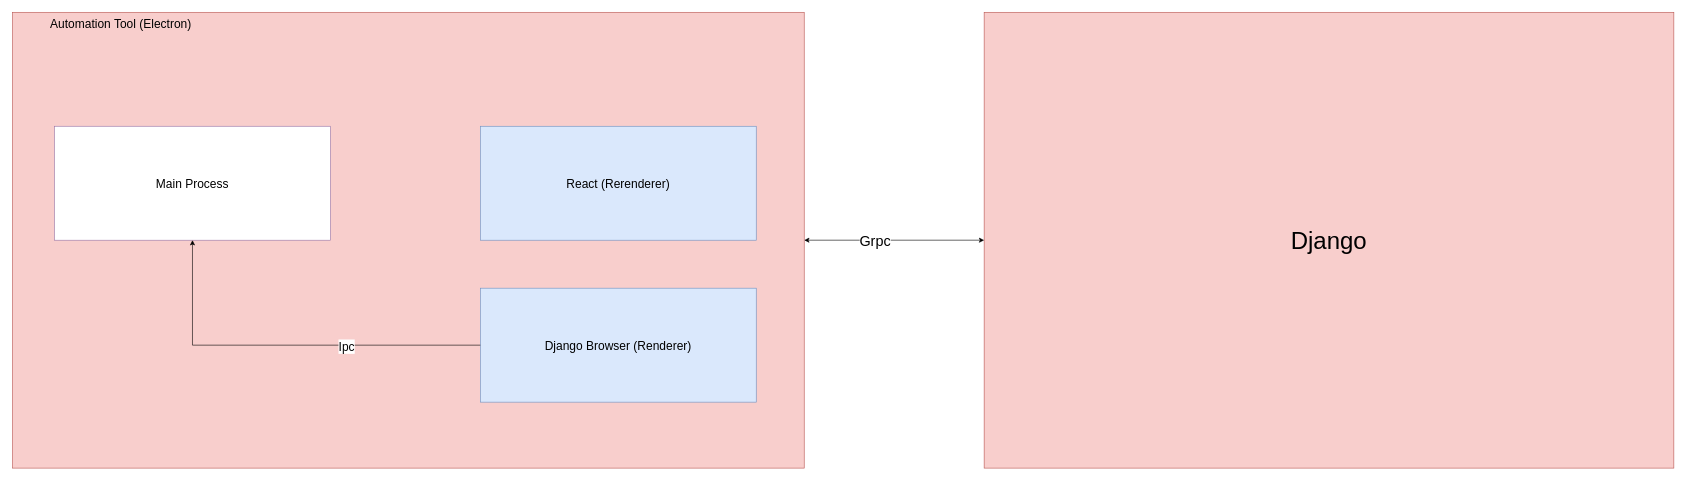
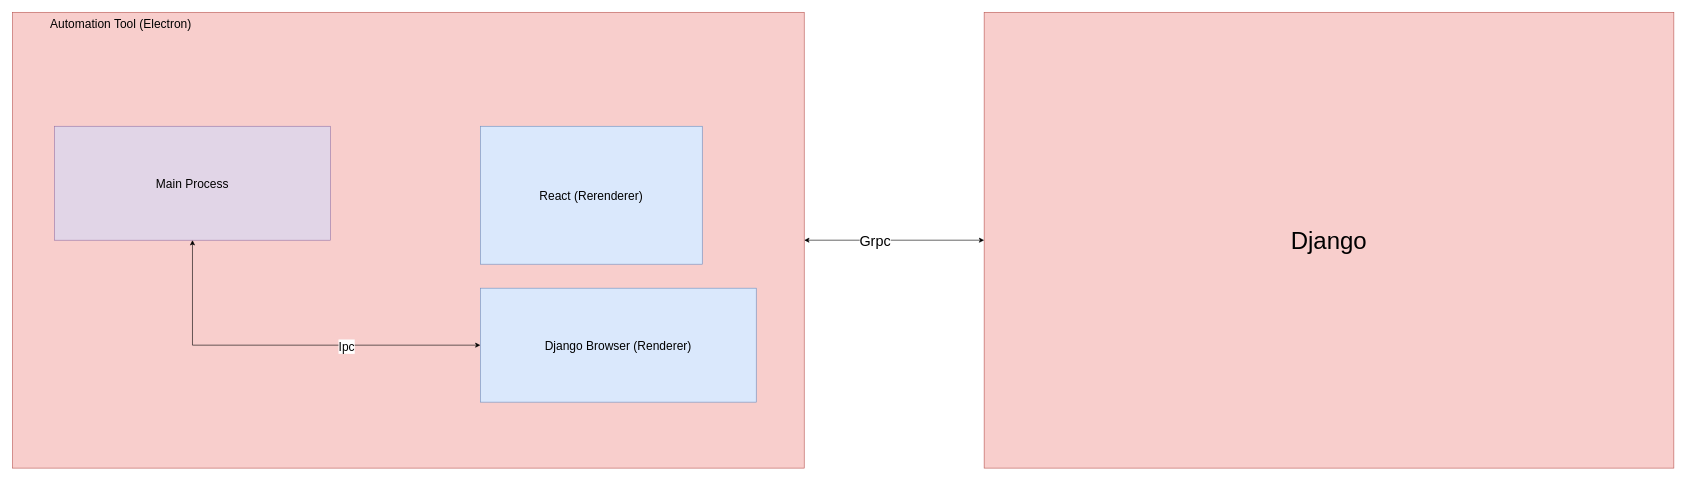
- <mxCell id="3" value="&lt;font style=&quot;font-size: 20px;&quot;&gt;Main Process&lt;/font&gt;" style="rounded=0;whiteSpace=wrap;html=1;fillColor=#ffffff;strokeColor=#9673a6;" vertex="1" parent="1"><mxGeometry x="90" y="210" width="460" height="190" as="geometry" /></mxCell>
+ <mxCell id="3" value="&lt;font style=&quot;font-size: 20px;&quot;&gt;Main Process&lt;/font&gt;" style="rounded=0;whiteSpace=wrap;html=1;fillColor=#e1d5e7;strokeColor=#9673a6;" vertex="1" parent="1"><mxGeometry x="90" y="210" width="460" height="190" as="geometry" /></mxCell>
- <mxCell id="4" value="&lt;font style=&quot;font-size: 20px;&quot;&gt;React (Rerenderer)&lt;/font&gt;" style="rounded=0;whiteSpace=wrap;html=1;fillColor=#dae8fc;strokeColor=#6c8ebf;" vertex="1" parent="1"><mxGeometry x="800" y="210" width="460" height="190" as="geometry" /></mxCell>
+ <mxCell id="4" value="&lt;font style=&quot;font-size: 20px;&quot;&gt;React (Rerenderer)&lt;/font&gt;" style="rounded=0;whiteSpace=wrap;html=1;fillColor=#dae8fc;strokeColor=#6c8ebf;" vertex="1" parent="1"><mxGeometry x="800" y="210" width="370" height="230" as="geometry" /></mxCell>
- <mxCell id="6" value="" style="endArrow=none;startArrow=classic;html=1;rounded=0;exitX=0.5;exitY=1;exitDx=0;exitDy=0;entryX=0;entryY=0.5;entryDx=0;entryDy=0;edgeStyle=orthogonalEdgeStyle;" edge="1" parent="1" source="3" target="5"><mxGeometry width="50" height="50" relative="1" as="geometry"><mxPoint x="630" y="620" as="sourcePoint" /><mxPoint x="680" y="570" as="targetPoint" /></mxGeometry></mxCell>
+ <mxCell id="6" value="" style="endArrow=classic;startArrow=classic;html=1;rounded=0;exitX=0.5;exitY=1;exitDx=0;exitDy=0;entryX=0;entryY=0.5;entryDx=0;entryDy=0;edgeStyle=orthogonalEdgeStyle;" edge="1" parent="1" source="3" target="5"><mxGeometry width="50" height="50" relative="1" as="geometry"><mxPoint x="630" y="620" as="sourcePoint" /><mxPoint x="680" y="570" as="targetPoint" /></mxGeometry></mxCell>
